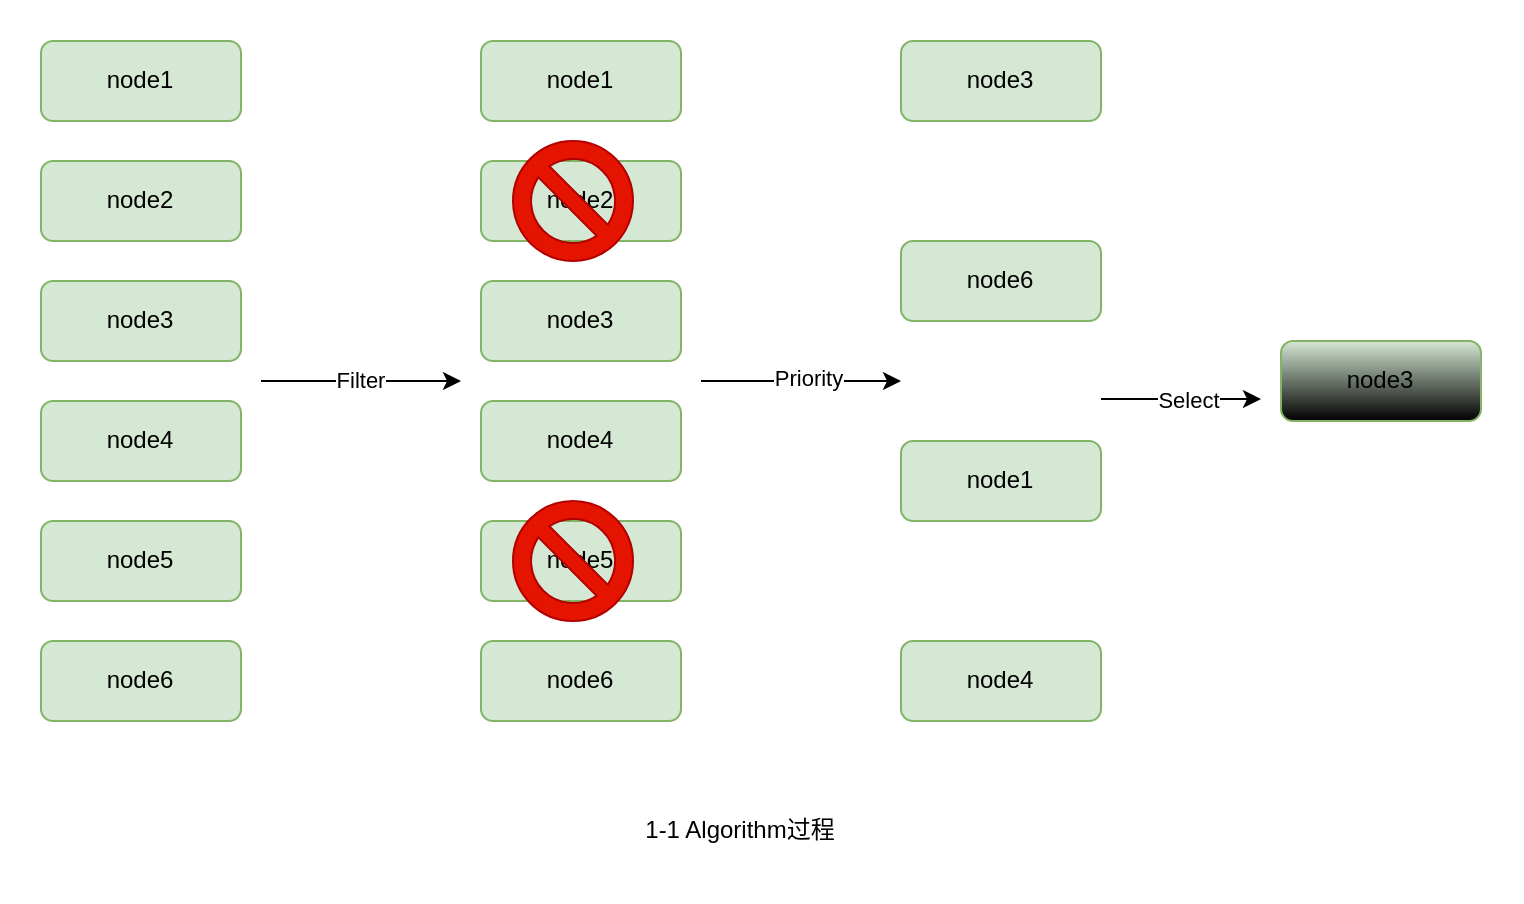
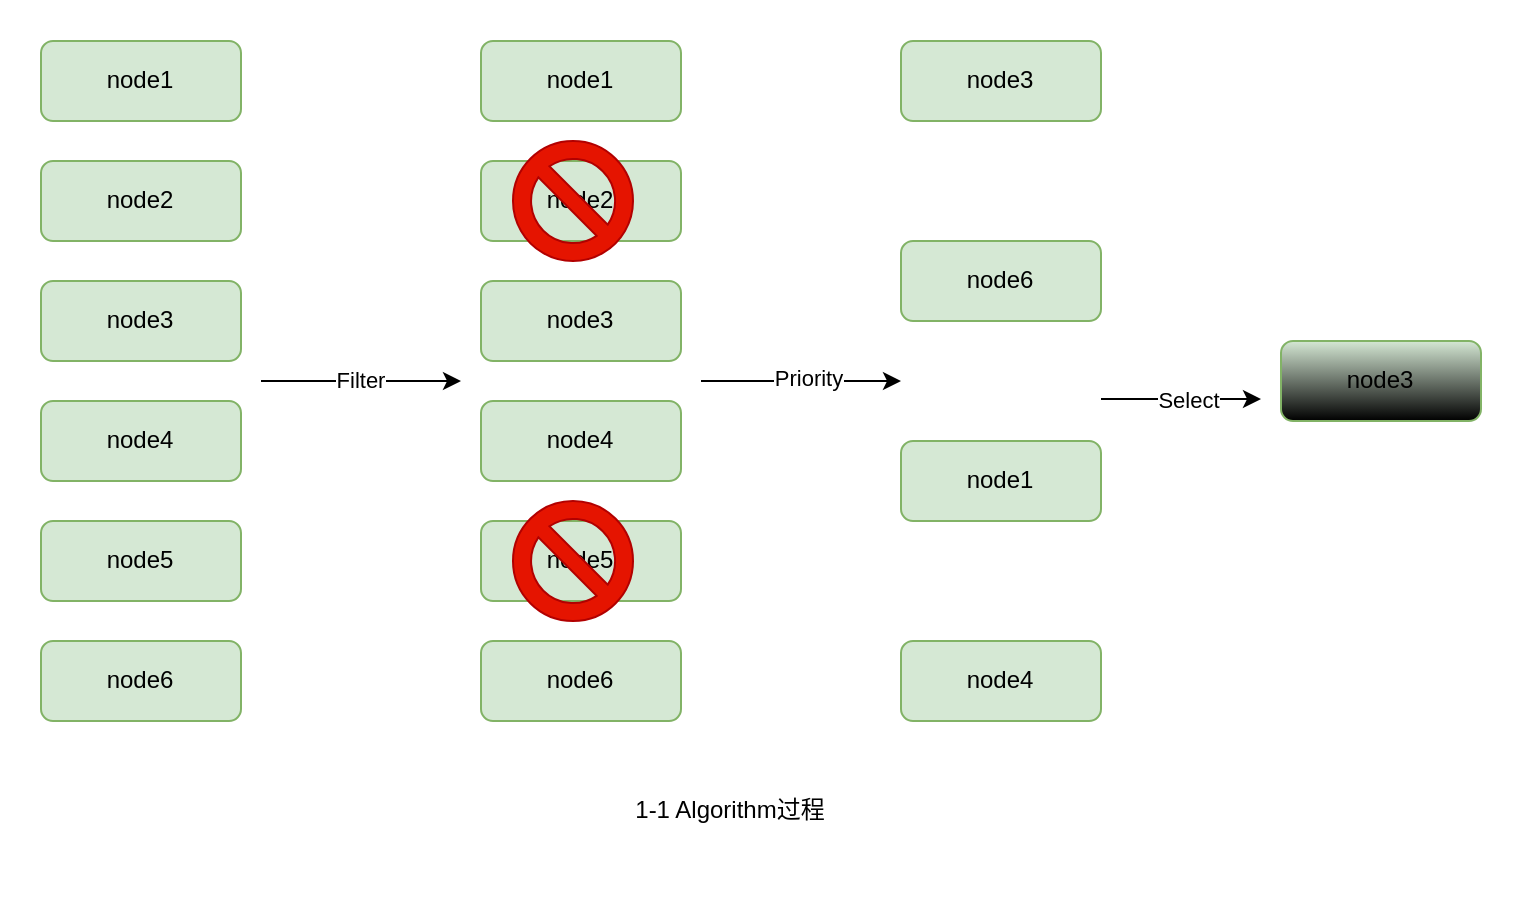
- <mxCell id="27" value="1-1 Algorithm过程" style="text;html=1;strokeColor=none;fillColor=none;align=center;verticalAlign=middle;whiteSpace=wrap;rounded=0;" vertex="1" parent="1"><mxGeometry x="310" y="400" width="120" height="30" as="geometry" /></mxCell>
+ <mxCell id="27" value="1-1 Algorithm过程" style="text;html=1;strokeColor=none;fillColor=none;align=center;verticalAlign=middle;whiteSpace=wrap;rounded=0;" vertex="1" parent="1"><mxGeometry x="305" y="390" width="120" height="30" as="geometry" /></mxCell>
